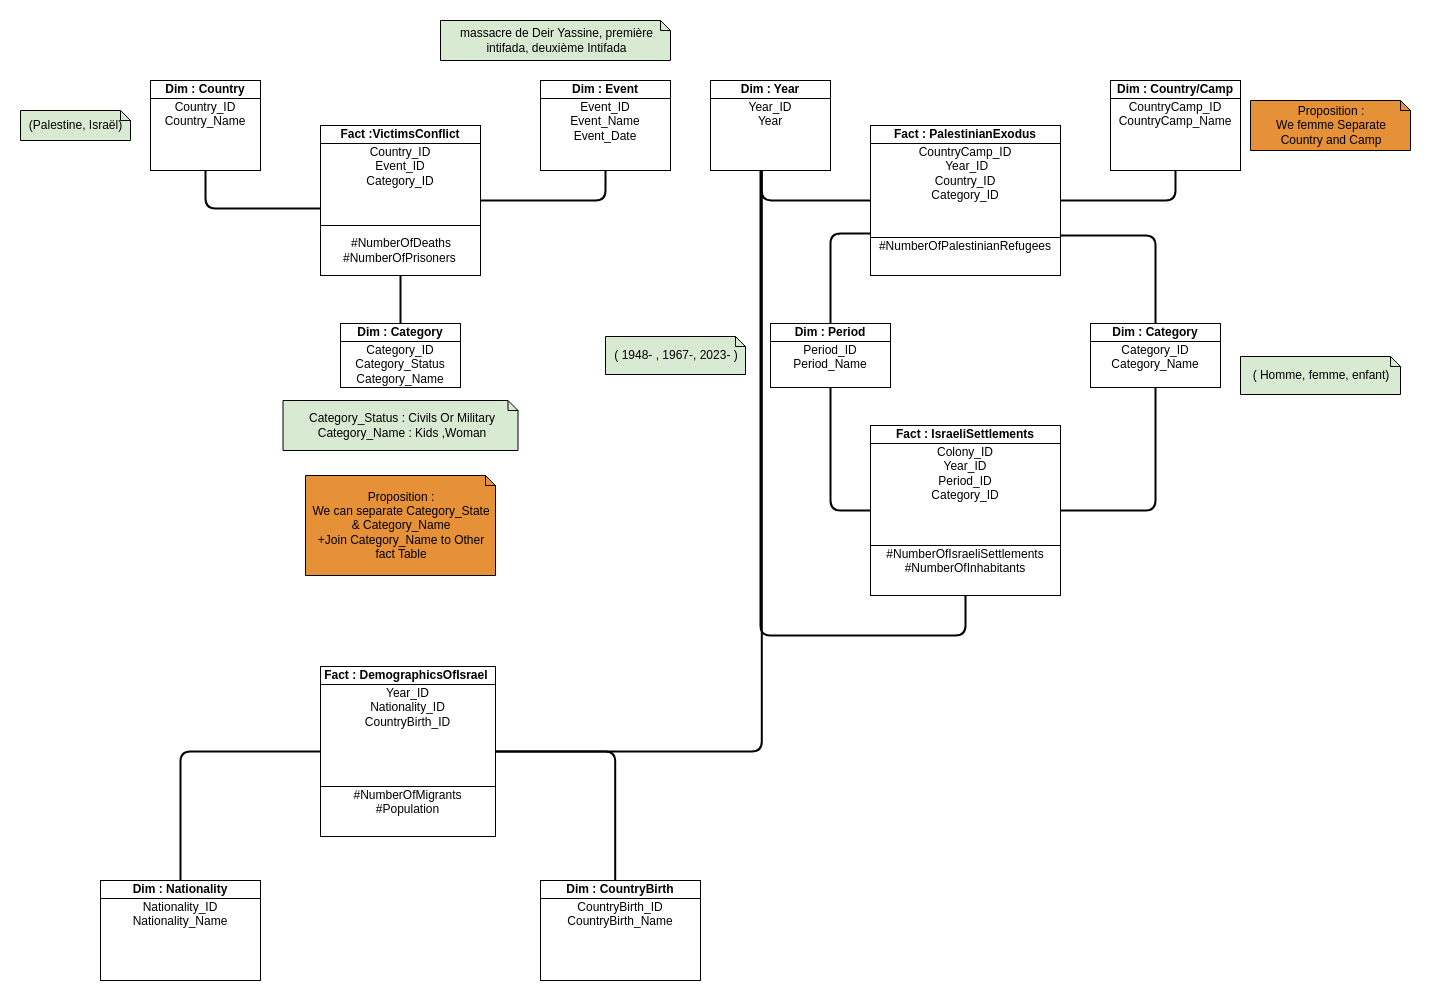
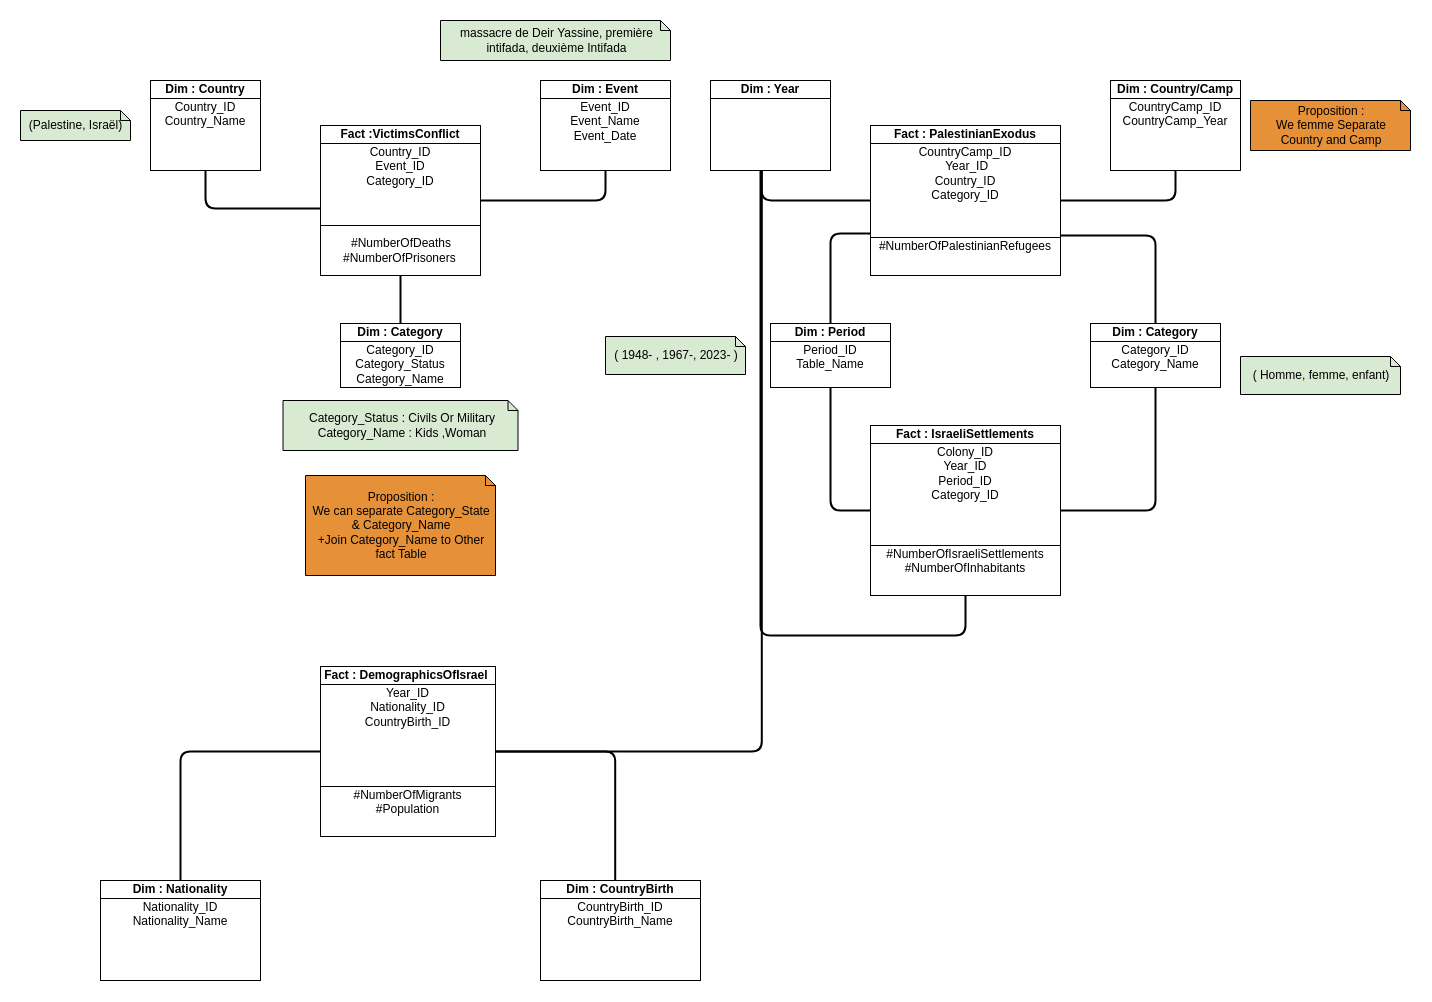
- <mxCell id="25" value="&lt;div style='width: 127.0px;height:auto;word-break: break-word;'&gt;&lt;div align=&quot;center&quot;&gt;&lt;span style=&quot;font-family:Arial;font-size:12px; line-height: normal;&quot;&gt;CountryCamp_ID&lt;span style=&quot;text-decoration:none; line-height: normal;&quot;&gt;&lt;br /&gt;&lt;/span&gt;&lt;/span&gt;&lt;/div&gt;&lt;div align=&quot;center&quot;&gt;&lt;span style=&quot;font-family:Arial;font-size:12px; line-height: normal;&quot;&gt;CountryCamp_Name&lt;/span&gt;&lt;/div&gt;&lt;div align=&quot;center&quot;&gt;&lt;span style=&quot;text-decoration:none;font-family:Arial;font-size:12px; line-height: normal;&quot;&gt;&amp;nbsp;&lt;/span&gt;&lt;/div&gt;&lt;/div&gt;" style="shape=rect;shadow=0;strokeWidth=1;fillColor=#FFFFFF;strokeColor=#000000;opacity=100.0;html=1;nl2Br=0;verticalAlign=top;align=center;spacingLeft=0.0;spacingRight=0;spacingTop=-5.0;spacingBottom=2;whiteSpace=wrap;gliffyId=59;" parent="23" vertex="1"><mxGeometry y="18" width="130" height="72" as="geometry" /></mxCell>
+ <mxCell id="25" value="&lt;div style='width: 127.0px;height:auto;word-break: break-word;'&gt;&lt;div align=&quot;center&quot;&gt;&lt;span style=&quot;font-family:Arial;font-size:12px; line-height: normal;&quot;&gt;CountryCamp_ID&lt;span style=&quot;text-decoration:none; line-height: normal;&quot;&gt;&lt;br /&gt;&lt;/span&gt;&lt;/span&gt;&lt;/div&gt;&lt;div align=&quot;center&quot;&gt;&lt;span style=&quot;font-family:Arial;font-size:12px; line-height: normal;&quot;&gt;CountryCamp_Year&lt;/span&gt;&lt;/div&gt;&lt;div align=&quot;center&quot;&gt;&lt;span style=&quot;text-decoration:none;font-family:Arial;font-size:12px; line-height: normal;&quot;&gt;&amp;nbsp;&lt;/span&gt;&lt;/div&gt;&lt;/div&gt;" style="shape=rect;shadow=0;strokeWidth=1;fillColor=#FFFFFF;strokeColor=#000000;opacity=100.0;html=1;nl2Br=0;verticalAlign=top;align=center;spacingLeft=0.0;spacingRight=0;spacingTop=-5.0;spacingBottom=2;whiteSpace=wrap;gliffyId=59;" parent="23" vertex="1"><mxGeometry y="18" width="130" height="72" as="geometry" /></mxCell>
- <mxCell id="28" value="&lt;div style='width: 117.0px;height:auto;word-break: break-word;'&gt;&lt;div align=&quot;center&quot;&gt;&lt;span style=&quot;font-family:Arial;font-size:12px; line-height: normal;&quot;&gt;Year_ID&lt;span style=&quot;text-decoration:none; line-height: normal;&quot;&gt;&lt;br /&gt;&lt;/span&gt;&lt;/span&gt;&lt;/div&gt;&lt;div align=&quot;center&quot;&gt;&lt;span style=&quot;font-family:Arial;font-size:12px; line-height: normal;&quot;&gt;Year&lt;/span&gt;&lt;/div&gt;&lt;/div&gt;" style="shape=rect;shadow=0;strokeWidth=1;fillColor=#FFFFFF;strokeColor=#000000;opacity=100.0;html=1;nl2Br=0;verticalAlign=top;align=center;spacingLeft=0.0;spacingRight=0;spacingTop=-5.0;spacingBottom=2;whiteSpace=wrap;gliffyId=64;" parent="26" vertex="1"><mxGeometry y="18" width="120" height="72" as="geometry" /></mxCell>
- <mxCell id="31" value="&lt;div style='width: 117.0px;height:auto;word-break: break-word;'&gt;&lt;div align=&quot;center&quot;&gt;&lt;span style=&quot;text-decoration:none;font-family:Arial;font-weight:normal;font-size:12px; line-height: normal;&quot;&gt;Period_ID&lt;/span&gt;&lt;/div&gt;&lt;div align=&quot;center&quot;&gt;&lt;span style=&quot;text-decoration:none;font-family:Arial;font-weight:normal;font-size:12px; line-height: normal;&quot;&gt;Period_Name&lt;/span&gt;&lt;/div&gt;&lt;/div&gt;" style="shape=rect;shadow=0;strokeWidth=1;fillColor=#FFFFFF;strokeColor=#000000;opacity=100.0;html=1;nl2Br=0;verticalAlign=top;align=center;spacingLeft=0.0;spacingRight=0;spacingTop=-5.0;spacingBottom=2;whiteSpace=wrap;gliffyId=69;" parent="29" vertex="1"><mxGeometry y="18" width="120" height="46" as="geometry" /></mxCell>
+ <mxCell id="31" value="&lt;div style='width: 117.0px;height:auto;word-break: break-word;'&gt;&lt;div align=&quot;center&quot;&gt;&lt;span style=&quot;text-decoration:none;font-family:Arial;font-weight:normal;font-size:12px; line-height: normal;&quot;&gt;Period_ID&lt;/span&gt;&lt;/div&gt;&lt;div align=&quot;center&quot;&gt;&lt;span style=&quot;text-decoration:none;font-family:Arial;font-weight:normal;font-size:12px; line-height: normal;&quot;&gt;Table_Name&lt;/span&gt;&lt;/div&gt;&lt;/div&gt;" style="shape=rect;shadow=0;strokeWidth=1;fillColor=#FFFFFF;strokeColor=#000000;opacity=100.0;html=1;nl2Br=0;verticalAlign=top;align=center;spacingLeft=0.0;spacingRight=0;spacingTop=-5.0;spacingBottom=2;whiteSpace=wrap;gliffyId=69;" parent="29" vertex="1"><mxGeometry y="18" width="120" height="46" as="geometry" /></mxCell>
